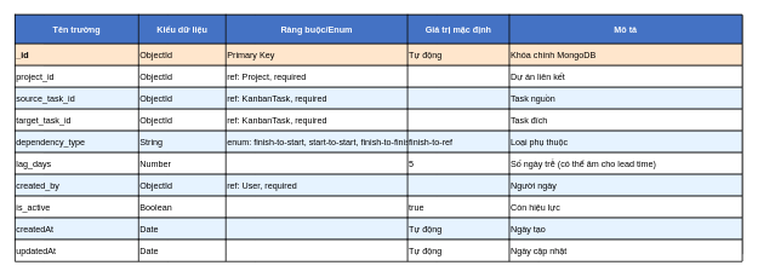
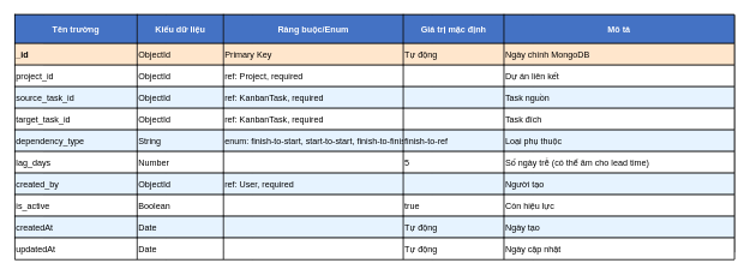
- <mxCell id="14" value="Khóa chính MongoDB" style="shape=partialRectangle;connectable=0;fillColor=#FFE6CC;align=left;" parent="9" vertex="1"><mxGeometry x="680" width="320" height="30" as="geometry" /></mxCell>
+ <mxCell id="14" value="Ngày chính MongoDB" style="shape=partialRectangle;connectable=0;fillColor=#FFE6CC;align=left;" parent="9" vertex="1"><mxGeometry x="680" width="320" height="30" as="geometry" /></mxCell>
- <mxCell id="50" value="Người ngày" style="shape=partialRectangle;connectable=0;fillColor=#E6F3FF;align=left;" parent="45" vertex="1"><mxGeometry x="680" width="320" height="30" as="geometry" /></mxCell>
+ <mxCell id="50" value="Người tạo" style="shape=partialRectangle;connectable=0;fillColor=#E6F3FF;align=left;" parent="45" vertex="1"><mxGeometry x="680" width="320" height="30" as="geometry" /></mxCell>
